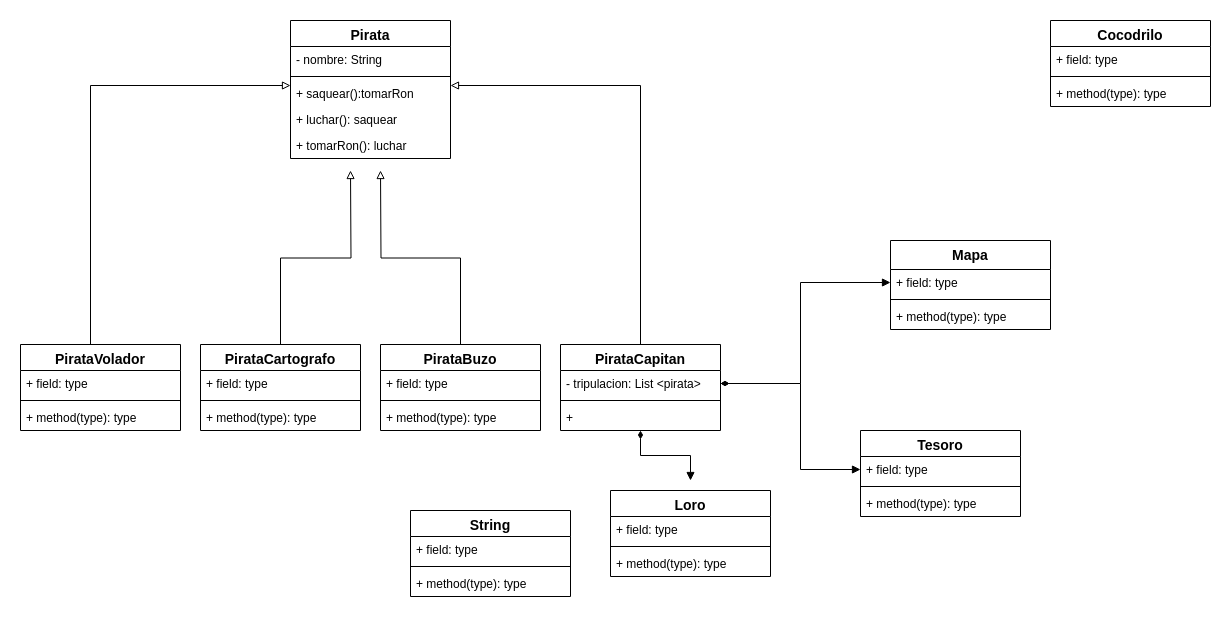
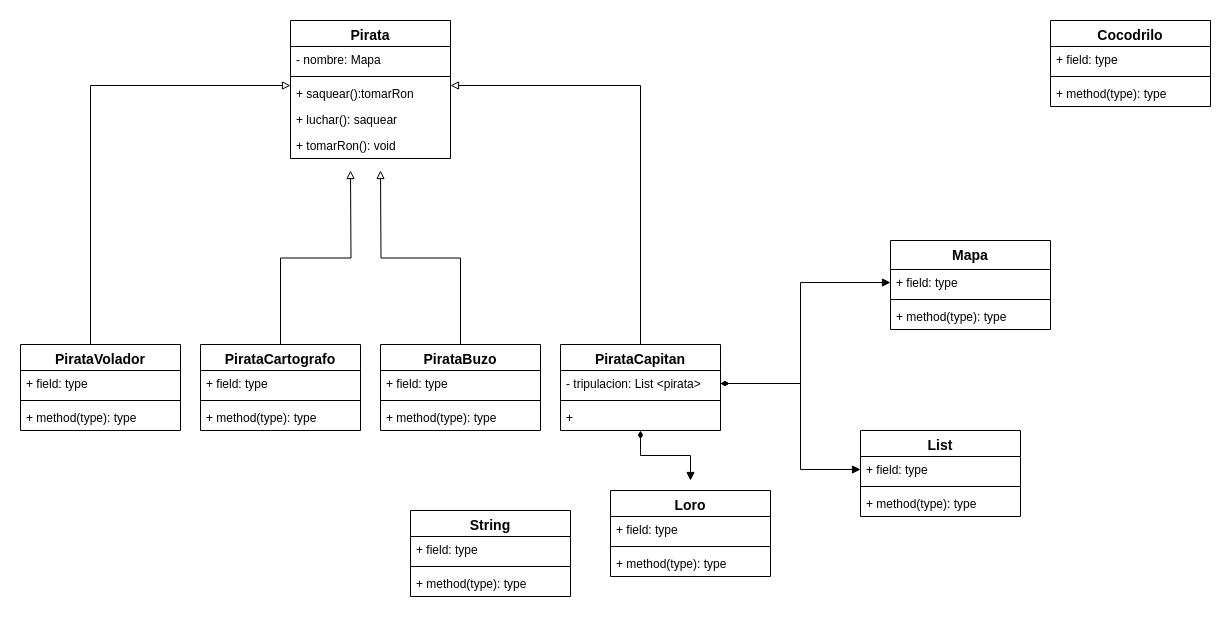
- <mxCell id="3" value="- nombre: String" style="text;strokeColor=none;fillColor=none;align=left;verticalAlign=top;spacingLeft=4;spacingRight=4;overflow=hidden;rotatable=0;points=[[0,0.5],[1,0.5]];portConstraint=eastwest;" vertex="1" parent="2"><mxGeometry y="26" width="160" height="26" as="geometry" /></mxCell>
+ <mxCell id="3" value="- nombre: Mapa" style="text;strokeColor=none;fillColor=none;align=left;verticalAlign=top;spacingLeft=4;spacingRight=4;overflow=hidden;rotatable=0;points=[[0,0.5],[1,0.5]];portConstraint=eastwest;" vertex="1" parent="2"><mxGeometry y="26" width="160" height="26" as="geometry" /></mxCell>
- <mxCell id="7" value="+ tomarRon(): luchar" style="text;strokeColor=none;fillColor=none;align=left;verticalAlign=top;spacingLeft=4;spacingRight=4;overflow=hidden;rotatable=0;points=[[0,0.5],[1,0.5]];portConstraint=eastwest;" vertex="1" parent="2"><mxGeometry y="112" width="160" height="26" as="geometry" /></mxCell>
+ <mxCell id="7" value="+ tomarRon(): void" style="text;strokeColor=none;fillColor=none;align=left;verticalAlign=top;spacingLeft=4;spacingRight=4;overflow=hidden;rotatable=0;points=[[0,0.5],[1,0.5]];portConstraint=eastwest;" vertex="1" parent="2"><mxGeometry y="112" width="160" height="26" as="geometry" /></mxCell>
- <mxCell id="25" value="Tesoro" style="swimlane;fontStyle=1;align=center;verticalAlign=top;childLayout=stackLayout;horizontal=1;startSize=26;horizontalStack=0;resizeParent=1;resizeParentMax=0;resizeLast=0;collapsible=1;marginBottom=0;fontSize=14;" vertex="1" parent="1"><mxGeometry x="860" y="430" width="160" height="86" as="geometry" /></mxCell>
+ <mxCell id="25" value="List" style="swimlane;fontStyle=1;align=center;verticalAlign=top;childLayout=stackLayout;horizontal=1;startSize=26;horizontalStack=0;resizeParent=1;resizeParentMax=0;resizeLast=0;collapsible=1;marginBottom=0;fontSize=14;" vertex="1" parent="1"><mxGeometry x="860" y="430" width="160" height="86" as="geometry" /></mxCell>
